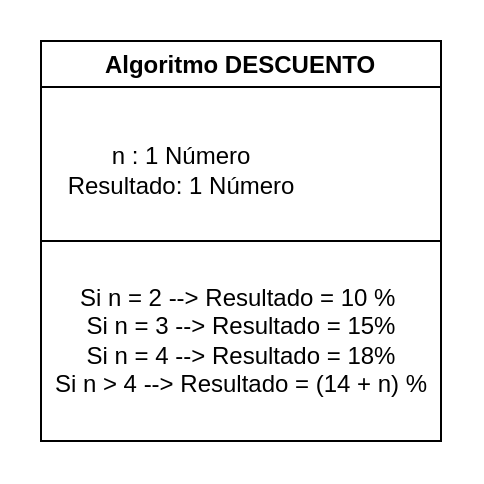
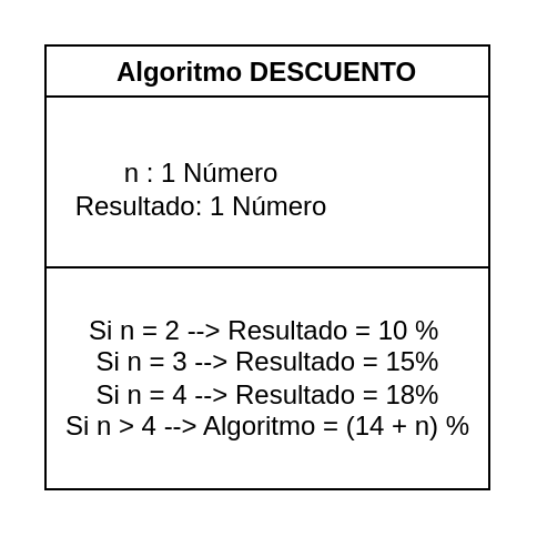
- <mxCell id="4" value="Si n = 2 --&amp;gt; Resultado = 10 %&amp;nbsp;&lt;br&gt;Si n = 3 --&amp;gt; Resultado = 15%&lt;br&gt;Si n = 4 --&amp;gt; Resultado = 18%&lt;br&gt;Si n &amp;gt; 4 --&amp;gt; Resultado = (14 + n) %" style="text;html=1;align=center;verticalAlign=middle;resizable=0;points=[];autosize=1;strokeColor=none;fillColor=none;" vertex="1" parent="2"><mxGeometry y="120" width="200" height="60" as="geometry" /></mxCell>
+ <mxCell id="4" value="Si n = 2 --&amp;gt; Resultado = 10 %&amp;nbsp;&lt;br&gt;Si n = 3 --&amp;gt; Resultado = 15%&lt;br&gt;Si n = 4 --&amp;gt; Resultado = 18%&lt;br&gt;Si n &amp;gt; 4 --&amp;gt; Algoritmo = (14 + n) %" style="text;html=1;align=center;verticalAlign=middle;resizable=0;points=[];autosize=1;strokeColor=none;fillColor=none;" vertex="1" parent="2"><mxGeometry y="120" width="200" height="60" as="geometry" /></mxCell>
